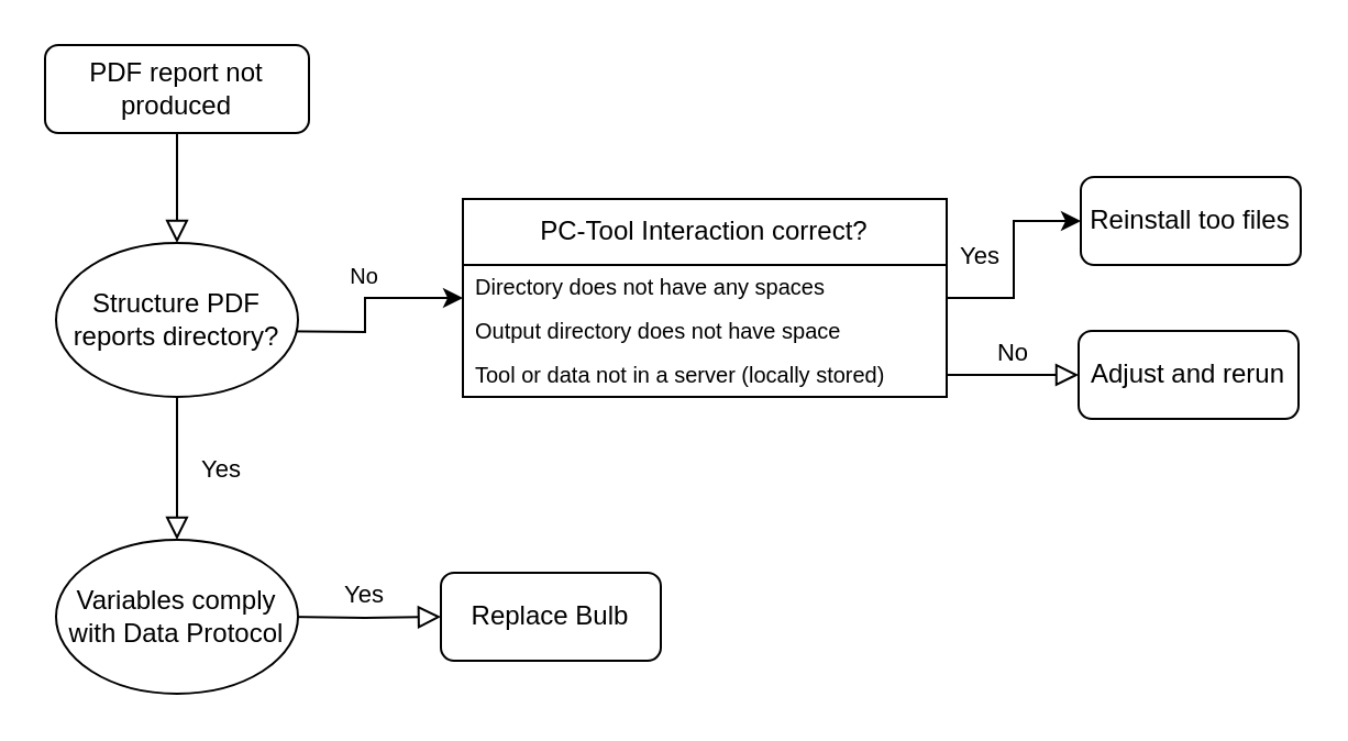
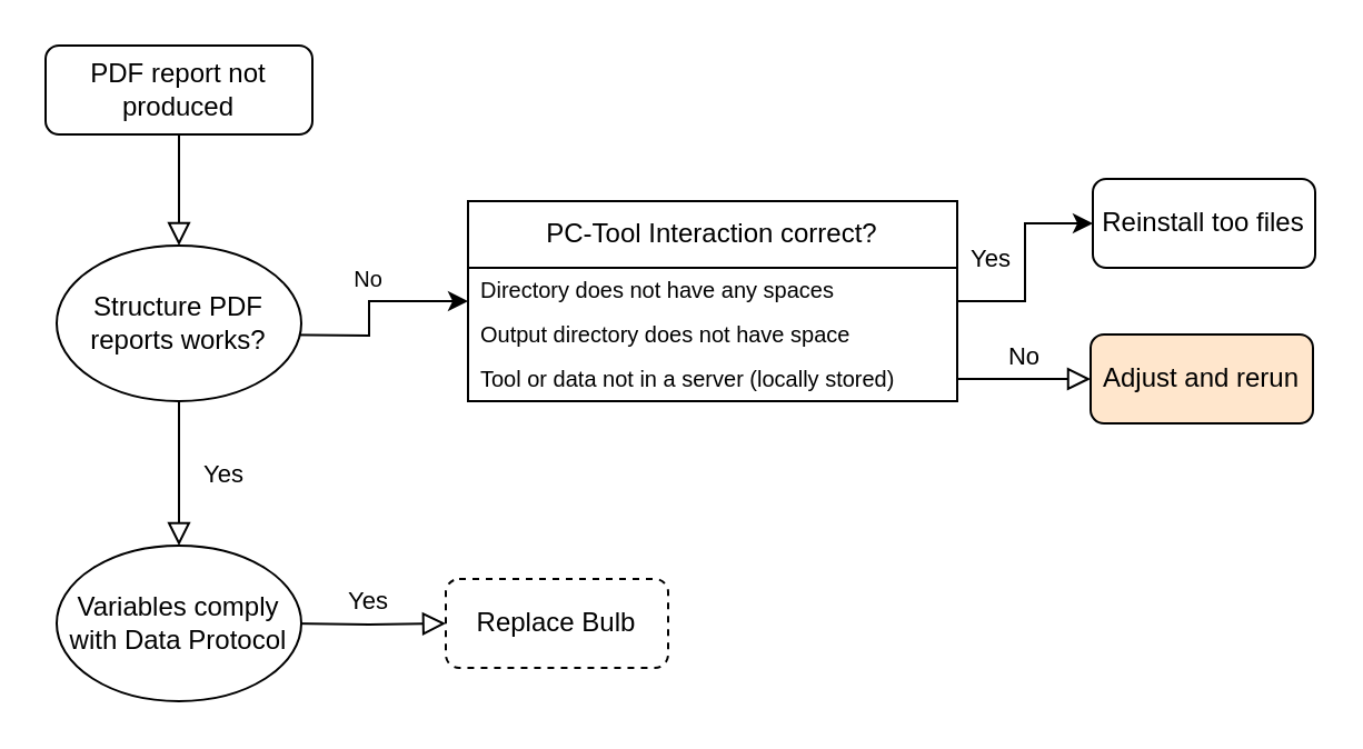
- <mxCell id="8" value="Structure PDF reports directory?" style="ellipse;whiteSpace=wrap;html=1;rounded=1;fontSize=12;" parent="1" vertex="1"><mxGeometry x="25" y="110" width="110" height="70" as="geometry" /></mxCell>
+ <mxCell id="8" value="Structure PDF reports works?" style="ellipse;whiteSpace=wrap;html=1;rounded=1;fontSize=12;" parent="1" vertex="1"><mxGeometry x="25" y="110" width="110" height="70" as="geometry" /></mxCell>
- <mxCell id="18" value="Adjust and rerun" style="rounded=1;whiteSpace=wrap;html=1;fontSize=12;glass=0;strokeWidth=1;shadow=0;" vertex="1" parent="1"><mxGeometry x="490" y="150" width="100" height="40" as="geometry" /></mxCell>
+ <mxCell id="18" value="Adjust and rerun" style="rounded=1;whiteSpace=wrap;html=1;fontSize=12;glass=0;strokeWidth=1;shadow=0;fillColor=#ffe6cc;" vertex="1" parent="1"><mxGeometry x="490" y="150" width="100" height="40" as="geometry" /></mxCell>
- <mxCell id="6" value="Replace Bulb" style="rounded=1;whiteSpace=wrap;html=1;fontSize=12;glass=0;strokeWidth=1;shadow=0;" parent="1" vertex="1"><mxGeometry x="200" y="260" width="100" height="40" as="geometry" /></mxCell>
+ <mxCell id="6" value="Replace Bulb" style="rounded=1;whiteSpace=wrap;html=1;fontSize=12;glass=0;strokeWidth=1;shadow=0;dashed=1;" parent="1" vertex="1"><mxGeometry x="200" y="260" width="100" height="40" as="geometry" /></mxCell>
